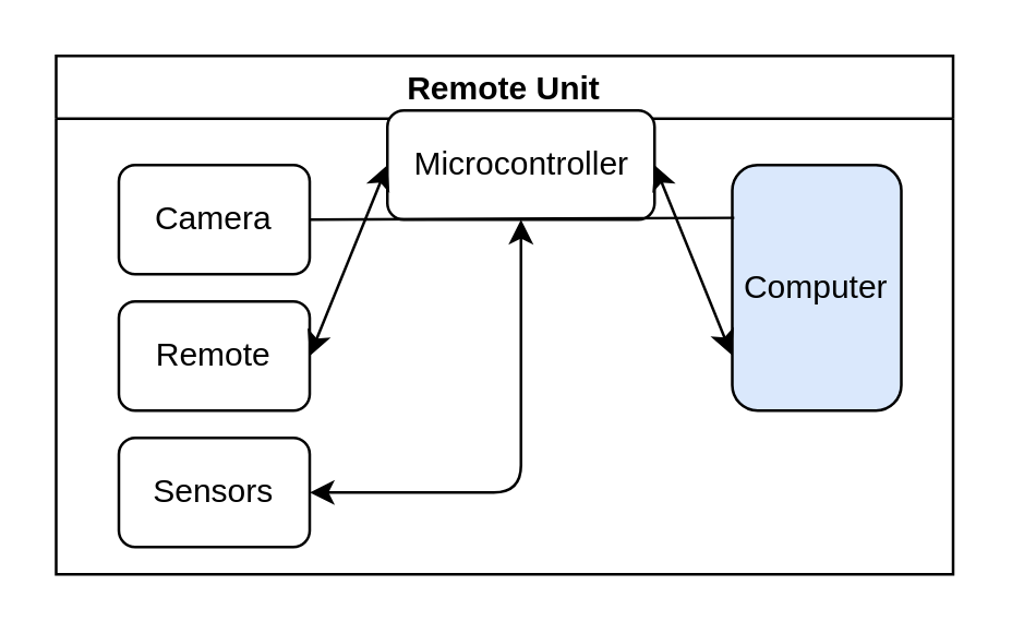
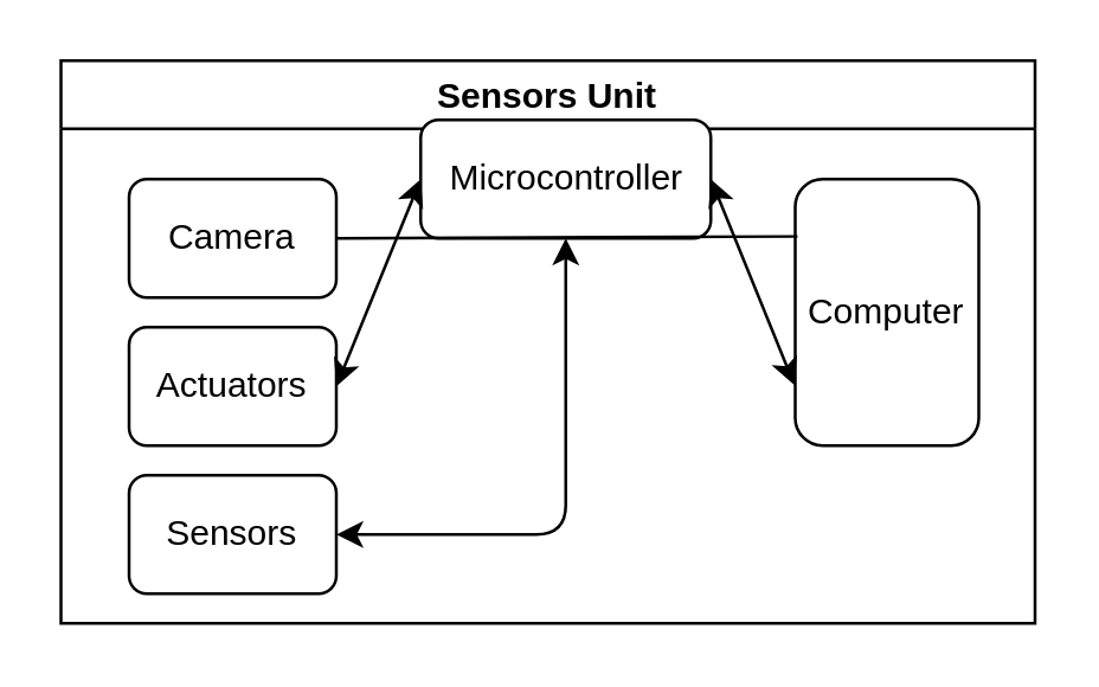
- <mxCell id="2" value="Remote Unit" style="swimlane;" parent="1" vertex="1"><mxGeometry x="20" y="20" width="329" height="190" as="geometry" /></mxCell>
+ <mxCell id="2" value="Sensors Unit" style="swimlane;" parent="1" vertex="1"><mxGeometry x="20" y="20" width="329" height="190" as="geometry" /></mxCell>
- <mxCell id="3" value="Computer" style="rounded=1;whiteSpace=wrap;html=1;fillColor=#dae8fc;" parent="2" vertex="1"><mxGeometry x="248" y="40" width="62" height="90" as="geometry" /></mxCell>
+ <mxCell id="3" value="Computer" style="rounded=1;whiteSpace=wrap;html=1;" parent="2" vertex="1"><mxGeometry x="248" y="40" width="62" height="90" as="geometry" /></mxCell>
- <mxCell id="4" value="Remote" style="rounded=1;whiteSpace=wrap;html=1;" parent="2" vertex="1"><mxGeometry x="23" y="90" width="70" height="40" as="geometry" /></mxCell>
+ <mxCell id="4" value="Actuators" style="rounded=1;whiteSpace=wrap;html=1;" parent="2" vertex="1"><mxGeometry x="23" y="90" width="70" height="40" as="geometry" /></mxCell>
